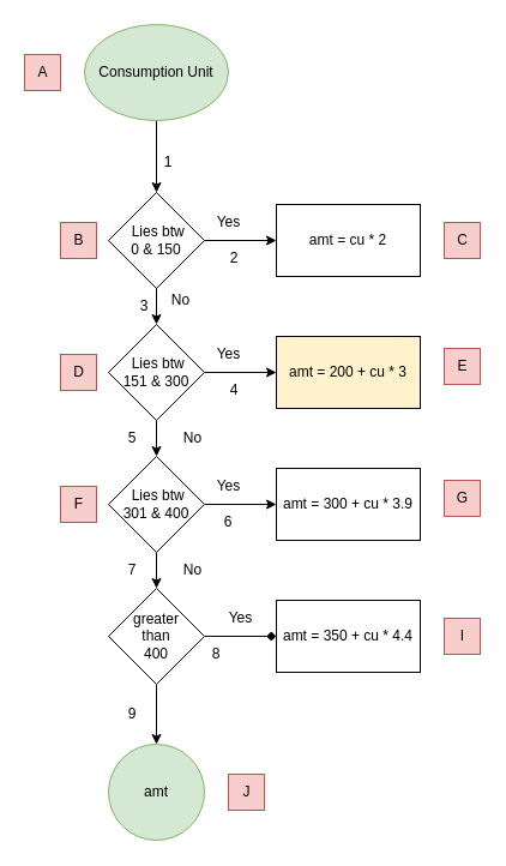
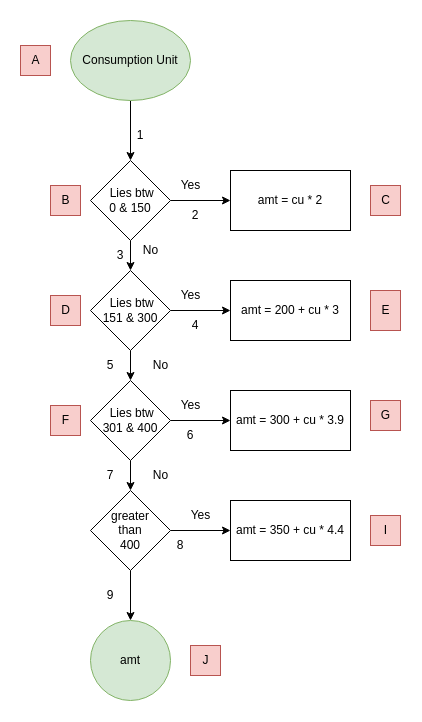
- <mxCell id="32" value="E" style="text;html=1;align=center;verticalAlign=middle;resizable=0;points=[];autosize=1;strokeColor=#b85450;fillColor=#f8cecc;" vertex="1" parent="1"><mxGeometry x="370" y="290" width="30" height="30" as="geometry" /></mxCell>
+ <mxCell id="32" value="E" style="text;html=1;align=center;verticalAlign=middle;resizable=0;points=[];autosize=1;strokeColor=#b85450;fillColor=#f8cecc;" vertex="1" parent="1"><mxGeometry x="370" y="290" width="30" height="40" as="geometry" /></mxCell>
- <mxCell id="17" value="amt = 200 + cu * 3" style="whiteSpace=wrap;html=1;fillColor=#fff2cc;" vertex="1" parent="1"><mxGeometry x="230" y="280" width="120" height="60" as="geometry" /></mxCell>
+ <mxCell id="17" value="amt = 200 + cu * 3" style="whiteSpace=wrap;html=1;" vertex="1" parent="1"><mxGeometry x="230" y="280" width="120" height="60" as="geometry" /></mxCell>
- <mxCell id="13" style="edgeStyle=orthogonalEdgeStyle;rounded=0;orthogonalLoop=1;jettySize=auto;html=1;exitX=1;exitY=0.5;exitDx=0;exitDy=0;entryX=0;entryY=0.5;entryDx=0;entryDy=0;endArrow=diamond;" edge="1" parent="1" source="15" target="19"><mxGeometry relative="1" as="geometry" /></mxCell>
+ <mxCell id="13" style="edgeStyle=orthogonalEdgeStyle;rounded=0;orthogonalLoop=1;jettySize=auto;html=1;exitX=1;exitY=0.5;exitDx=0;exitDy=0;entryX=0;entryY=0.5;entryDx=0;entryDy=0;" edge="1" parent="1" source="15" target="19"><mxGeometry relative="1" as="geometry" /></mxCell>
